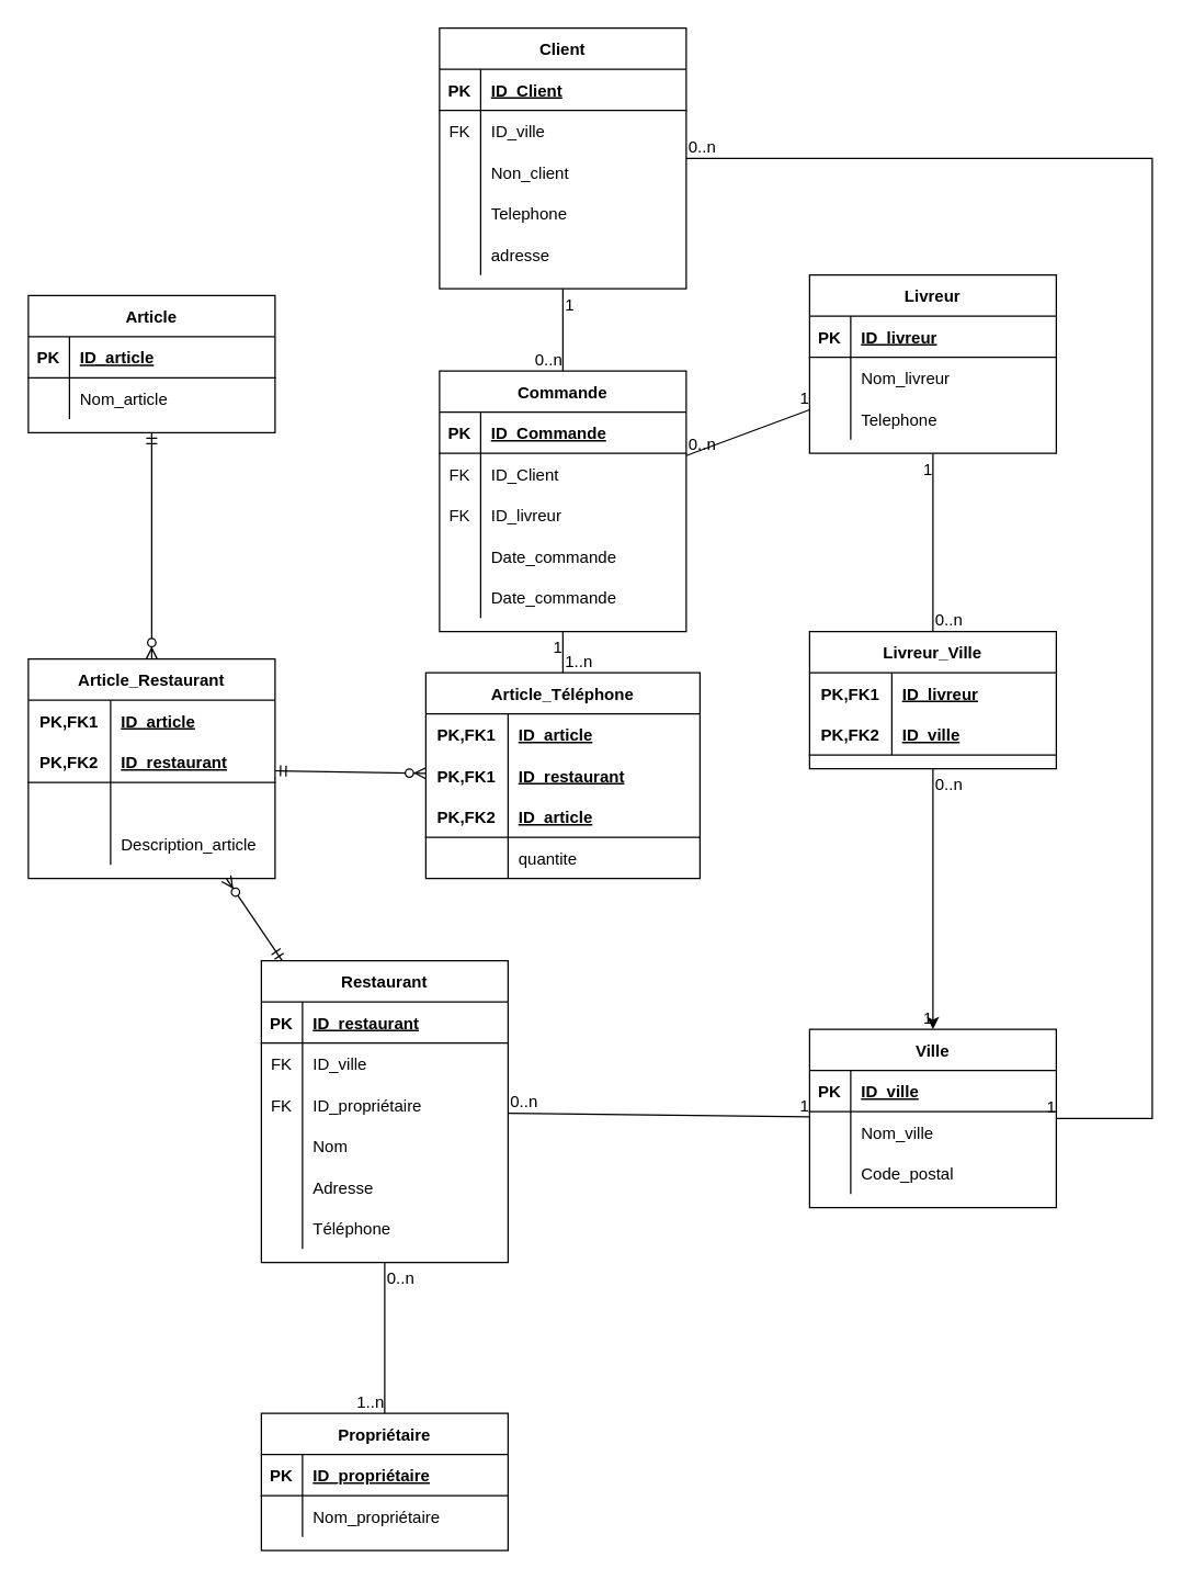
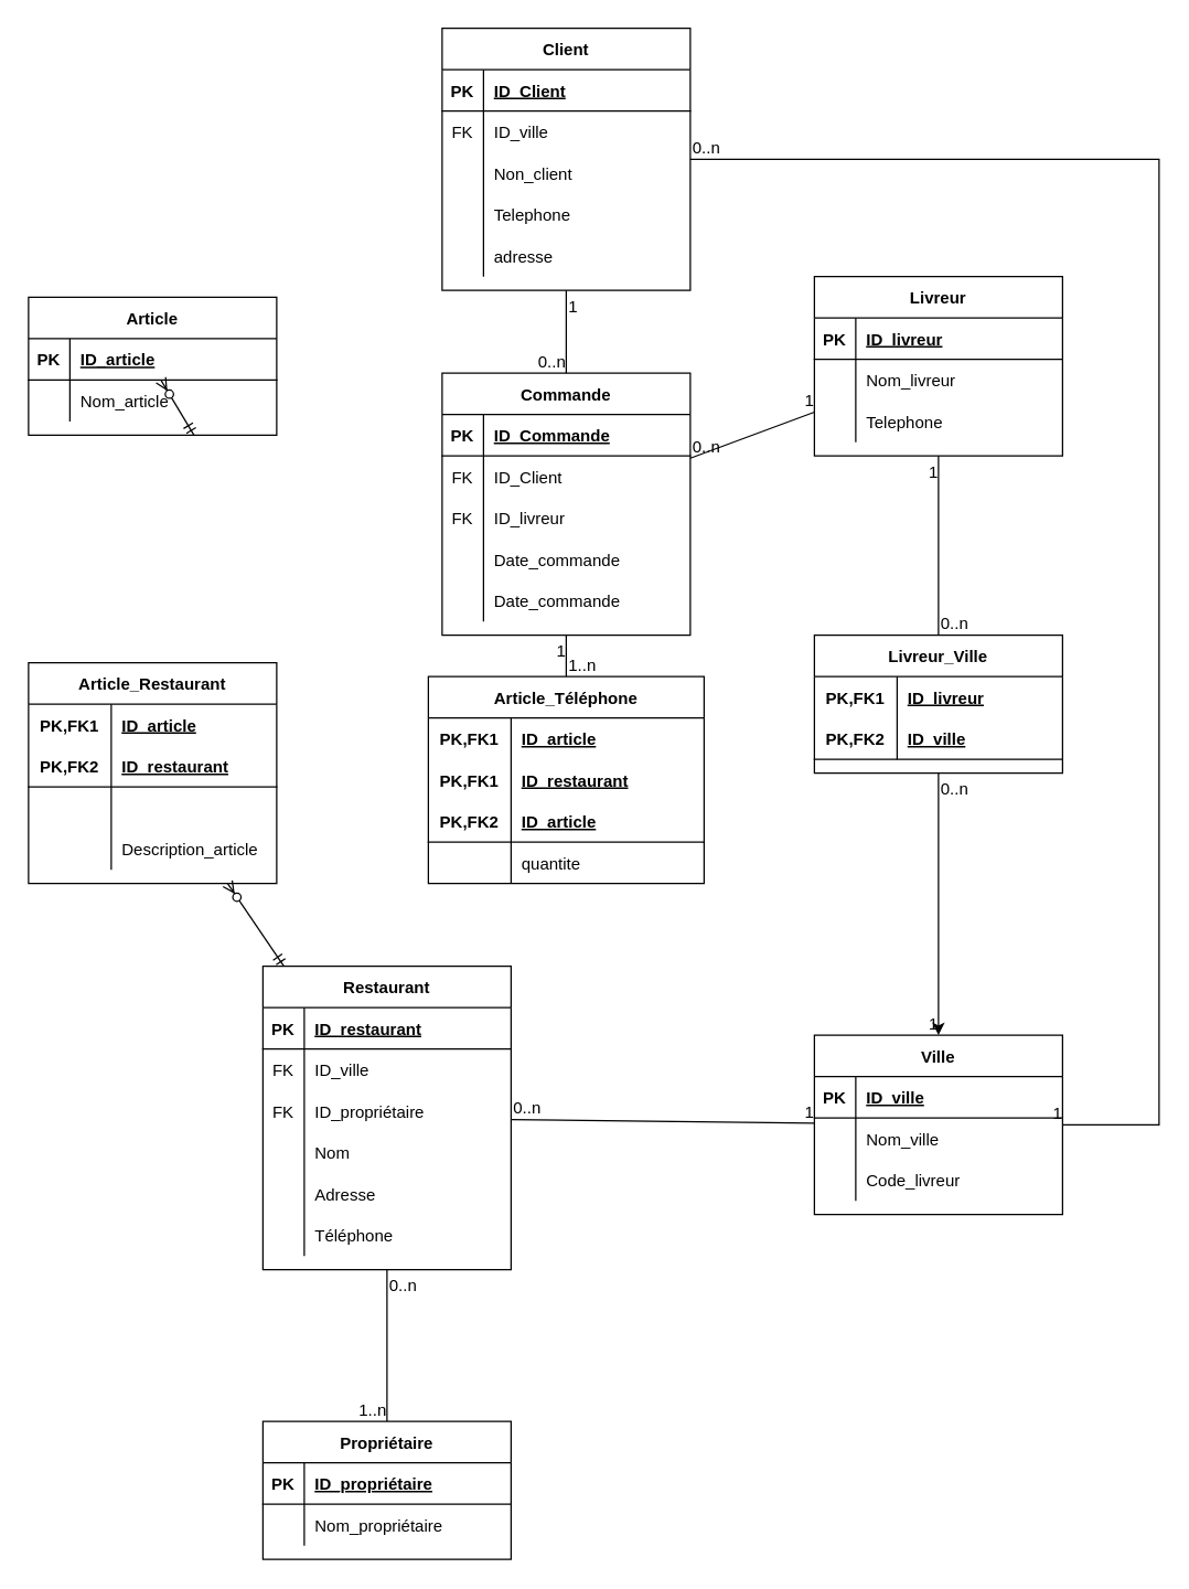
- <mxCell id="143" value="" style="fontSize=12;html=1;endArrow=ERzeroToMany;startArrow=ERmandOne;strokeColor=#000000;" edge="1" parent="1" source="136" target="124"><mxGeometry width="100" height="100" relative="1" as="geometry"><mxPoint x="150" y="450" as="sourcePoint" /><mxPoint x="250" y="350" as="targetPoint" /></mxGeometry></mxCell>
+ <mxCell id="143" value="" style="fontSize=12;html=1;endArrow=ERzeroToMany;startArrow=ERmandOne;strokeColor=#000000;" edge="1" parent="1" source="136" target="142"><mxGeometry width="100" height="100" relative="1" as="geometry"><mxPoint x="150" y="450" as="sourcePoint" /><mxPoint x="250" y="350" as="targetPoint" /></mxGeometry></mxCell>
- <mxCell id="144" value="" style="fontSize=12;html=1;endArrow=ERzeroToMany;startArrow=ERmandOne;strokeColor=#000000;" edge="1" parent="1" source="124" target="105"><mxGeometry width="100" height="100" relative="1" as="geometry"><mxPoint x="120" y="325" as="sourcePoint" /><mxPoint x="120" y="490" as="targetPoint" /></mxGeometry></mxCell>
- <mxCell id="75" value="Code_postal" style="shape=partialRectangle;connectable=0;fillColor=none;top=0;left=0;bottom=0;right=0;align=left;spacingLeft=6;overflow=hidden;" parent="73" vertex="1"><mxGeometry x="30" width="150" height="30" as="geometry" /></mxCell>
+ <mxCell id="75" value="Code_livreur" style="shape=partialRectangle;connectable=0;fillColor=none;top=0;left=0;bottom=0;right=0;align=left;spacingLeft=6;overflow=hidden;" parent="73" vertex="1"><mxGeometry x="30" width="150" height="30" as="geometry" /></mxCell>
